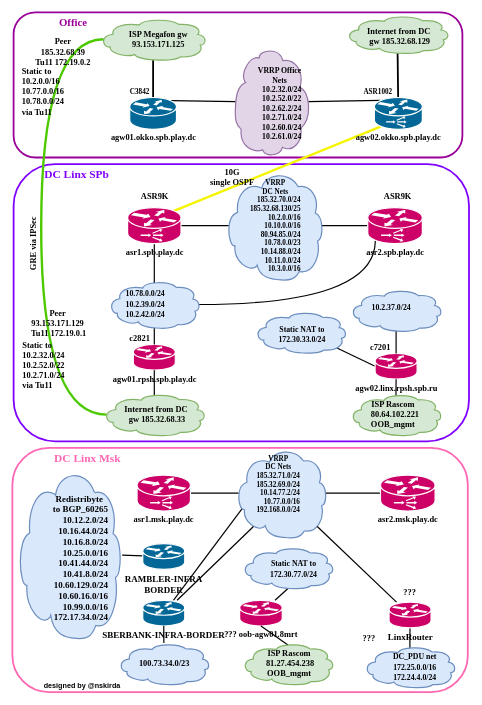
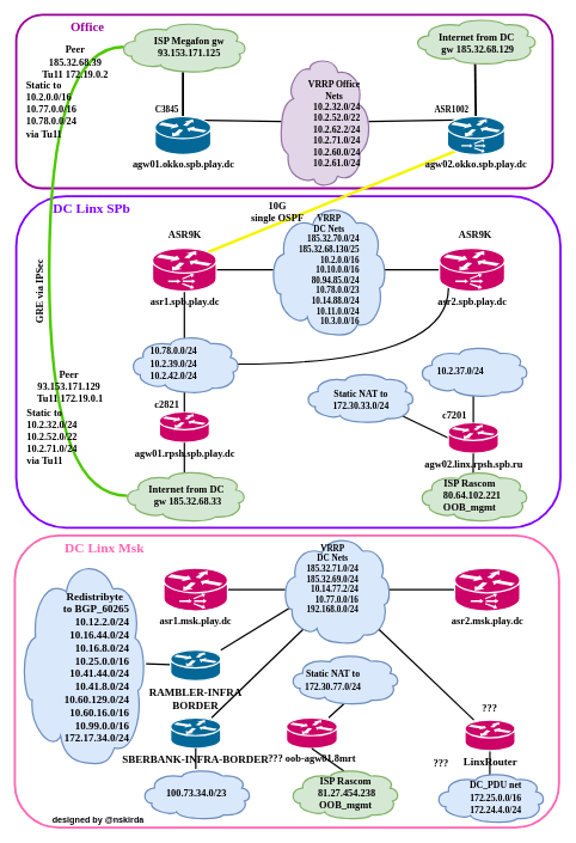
- <mxCell id="22" value="C3842" style="text;html=1;align=center;verticalAlign=middle;resizable=0;points=[];autosize=1;fontFamily=Lucida Console;fontStyle=1;fontSize=12;labelBackgroundColor=none;spacing=2;" parent="1" vertex="1"><mxGeometry x="204.5" y="141" width="55" height="22" as="geometry" /></mxCell>
+ <mxCell id="22" value="C3845" style="text;html=1;align=center;verticalAlign=middle;resizable=0;points=[];autosize=1;fontFamily=Lucida Console;fontStyle=1;fontSize=12;labelBackgroundColor=none;spacing=2;" parent="1" vertex="1"><mxGeometry x="204.5" y="141" width="55" height="22" as="geometry" /></mxCell>
- <mxCell id="53" value="&lt;span style=&quot;font-size: 13px&quot;&gt;10.2.37.0/24&lt;/span&gt;" style="text;whiteSpace=wrap;html=1;fontSize=13;fontFamily=Lucida Console;verticalAlign=middle;fontStyle=1;labelBackgroundColor=none;spacing=2;" parent="1" vertex="1"><mxGeometry x="617" y="497" width="110" height="30" as="geometry" /></mxCell>
+ <mxCell id="53" value="&lt;span style=&quot;font-size: 13px&quot;&gt;10.2.37.0/24&lt;/span&gt;" style="text;whiteSpace=wrap;html=1;fontSize=13;fontFamily=Lucida Console;verticalAlign=middle;fontStyle=1;labelBackgroundColor=none;spacing=2;" parent="1" vertex="1"><mxGeometry x="607" y="502" width="110" height="30" as="geometry" /></mxCell>
- <mxCell id="62" style="rounded=0;orthogonalLoop=1;jettySize=auto;html=1;labelBackgroundColor=none;endArrow=none;endFill=0;strokeColor=#000000;strokeWidth=2;fontFamily=Lucida Console;fontSize=15;exitX=0.005;exitY=0.7;exitDx=0;exitDy=0;exitPerimeter=0;spacing=2;" parent="1" source="81" target="83" edge="1"><mxGeometry relative="1" as="geometry"><mxPoint x="358" y="869.25" as="sourcePoint" /></mxGeometry></mxCell>
+ <mxCell id="62" style="rounded=0;orthogonalLoop=1;jettySize=auto;html=1;labelBackgroundColor=none;endArrow=none;endFill=0;strokeColor=#000000;strokeWidth=2;fontFamily=Lucida Console;fontSize=15;exitX=0.005;exitY=0.7;exitDx=0;exitDy=0;exitPerimeter=0;spacing=2;" parent="1" source="81" target="61" edge="1"><mxGeometry relative="1" as="geometry"><mxPoint x="358" y="869.25" as="sourcePoint" /></mxGeometry></mxCell>
- <mxCell id="77" value="&lt;span&gt;&lt;font style=&quot;font-size: 13px&quot;&gt;Static NAT to 172.30.77.0/24&lt;/font&gt;&lt;/span&gt;" style="text;whiteSpace=wrap;html=1;fontSize=14;fontFamily=Lucida Console;align=center;fontStyle=1;labelBackgroundColor=none;spacing=2;" parent="1" vertex="1"><mxGeometry x="434.25" y="924.5" width="110" height="30.5" as="geometry" /></mxCell>
+ <mxCell id="77" value="&lt;span&gt;&lt;font style=&quot;font-size: 13px&quot;&gt;Static NAT to 172.30.77.0/24&lt;/font&gt;&lt;/span&gt;" style="text;whiteSpace=wrap;html=1;fontSize=14;fontFamily=Lucida Console;align=center;fontStyle=1;labelBackgroundColor=none;spacing=2;" parent="1" vertex="1"><mxGeometry x="409.25" y="924.5" width="110" height="30.5" as="geometry" /></mxCell>
